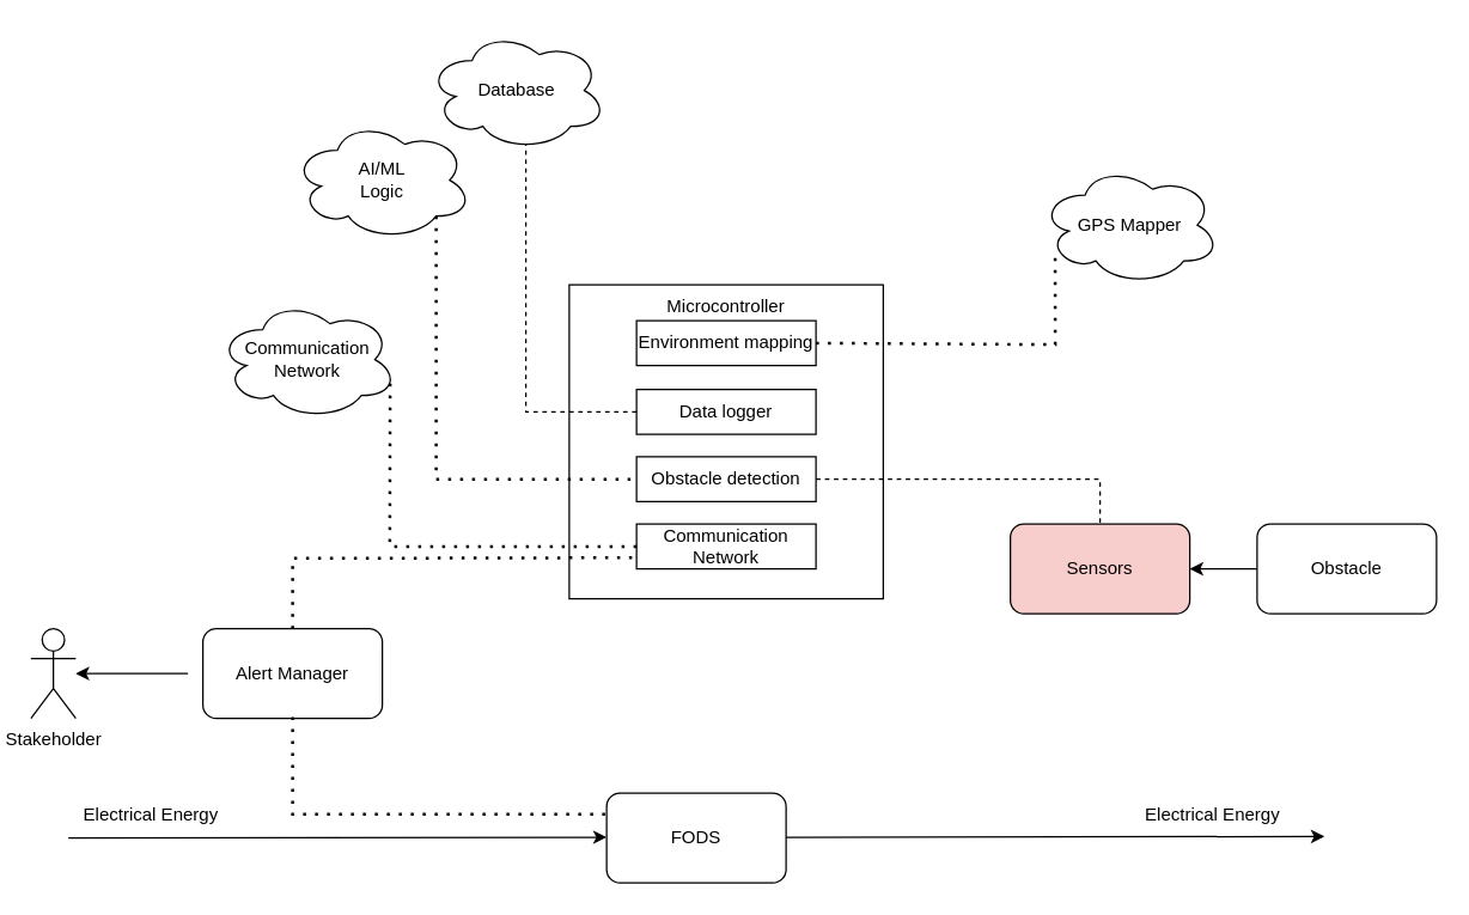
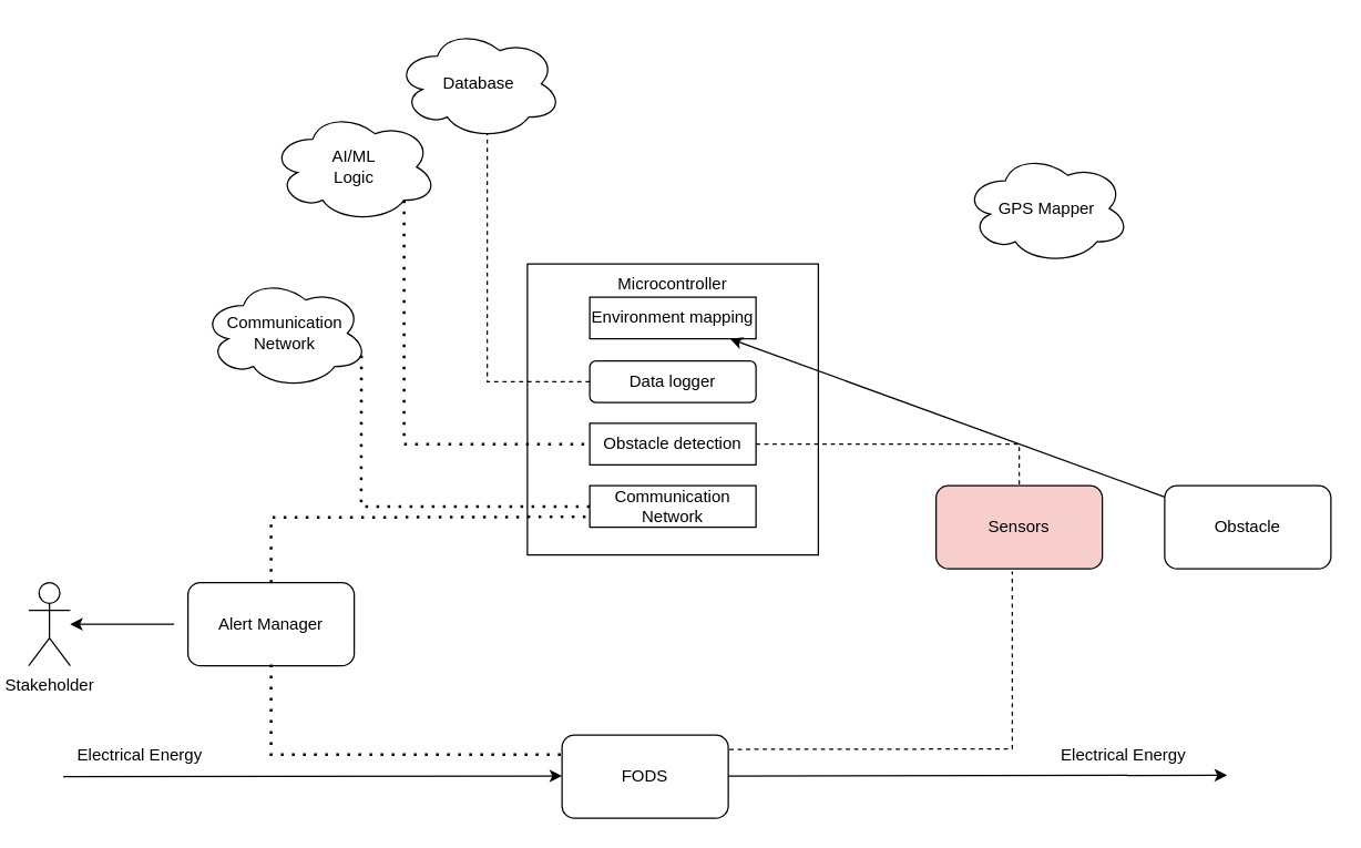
- <mxCell id="21" value="" style="endArrow=none;dashed=1;html=1;dashPattern=1 3;strokeWidth=2;rounded=0;entryX=0.083;entryY=0.75;entryDx=0;entryDy=0;entryPerimeter=0;exitX=1;exitY=0.5;exitDx=0;exitDy=0;" edge="1" parent="1" source="10" target="14"><mxGeometry width="50" height="50" relative="1" as="geometry"><mxPoint x="535" y="360" as="sourcePoint" /><mxPoint x="585" y="310" as="targetPoint" /><Array as="points"><mxPoint x="705" y="230" /></Array></mxGeometry></mxCell>
- <mxCell id="11" value="Data logger" style="rounded=0;whiteSpace=wrap;html=1;" parent="1" vertex="1"><mxGeometry x="425" y="260" width="120" height="30" as="geometry" /></mxCell>
+ <mxCell id="11" value="Data logger" style="whiteSpace=wrap;html=1;rounded=1;" parent="1" vertex="1"><mxGeometry x="425" y="260" width="120" height="30" as="geometry" /></mxCell>
- <mxCell id="28" value="" style="endArrow=classic;html=1;rounded=0;entryX=1;entryY=0.5;entryDx=0;entryDy=0;" edge="1" parent="1" source="8" target="7"><mxGeometry width="50" height="50" relative="1" as="geometry"><mxPoint x="935" y="310" as="sourcePoint" /><mxPoint x="985" y="260" as="targetPoint" /></mxGeometry></mxCell>
+ <mxCell id="28" value="" style="endArrow=classic;html=1;rounded=0;" edge="1" parent="1" source="8" target="10"><mxGeometry width="50" height="50" relative="1" as="geometry"><mxPoint x="935" y="310" as="sourcePoint" /><mxPoint x="985" y="260" as="targetPoint" /></mxGeometry></mxCell>
+ <mxCell id="19" value="" style="endArrow=none;dashed=1;html=1;rounded=0;entryX=0.458;entryY=1.033;entryDx=0;entryDy=0;entryPerimeter=0;exitX=1.007;exitY=0.172;exitDx=0;exitDy=0;exitPerimeter=0;" parent="1" source="2" target="7" edge="1"><mxGeometry width="50" height="50" relative="1" as="geometry"><mxPoint x="545" y="540" as="sourcePoint" /><mxPoint x="595" y="490" as="targetPoint" /><Array as="points"><mxPoint x="730" y="540" /></Array></mxGeometry></mxCell>
